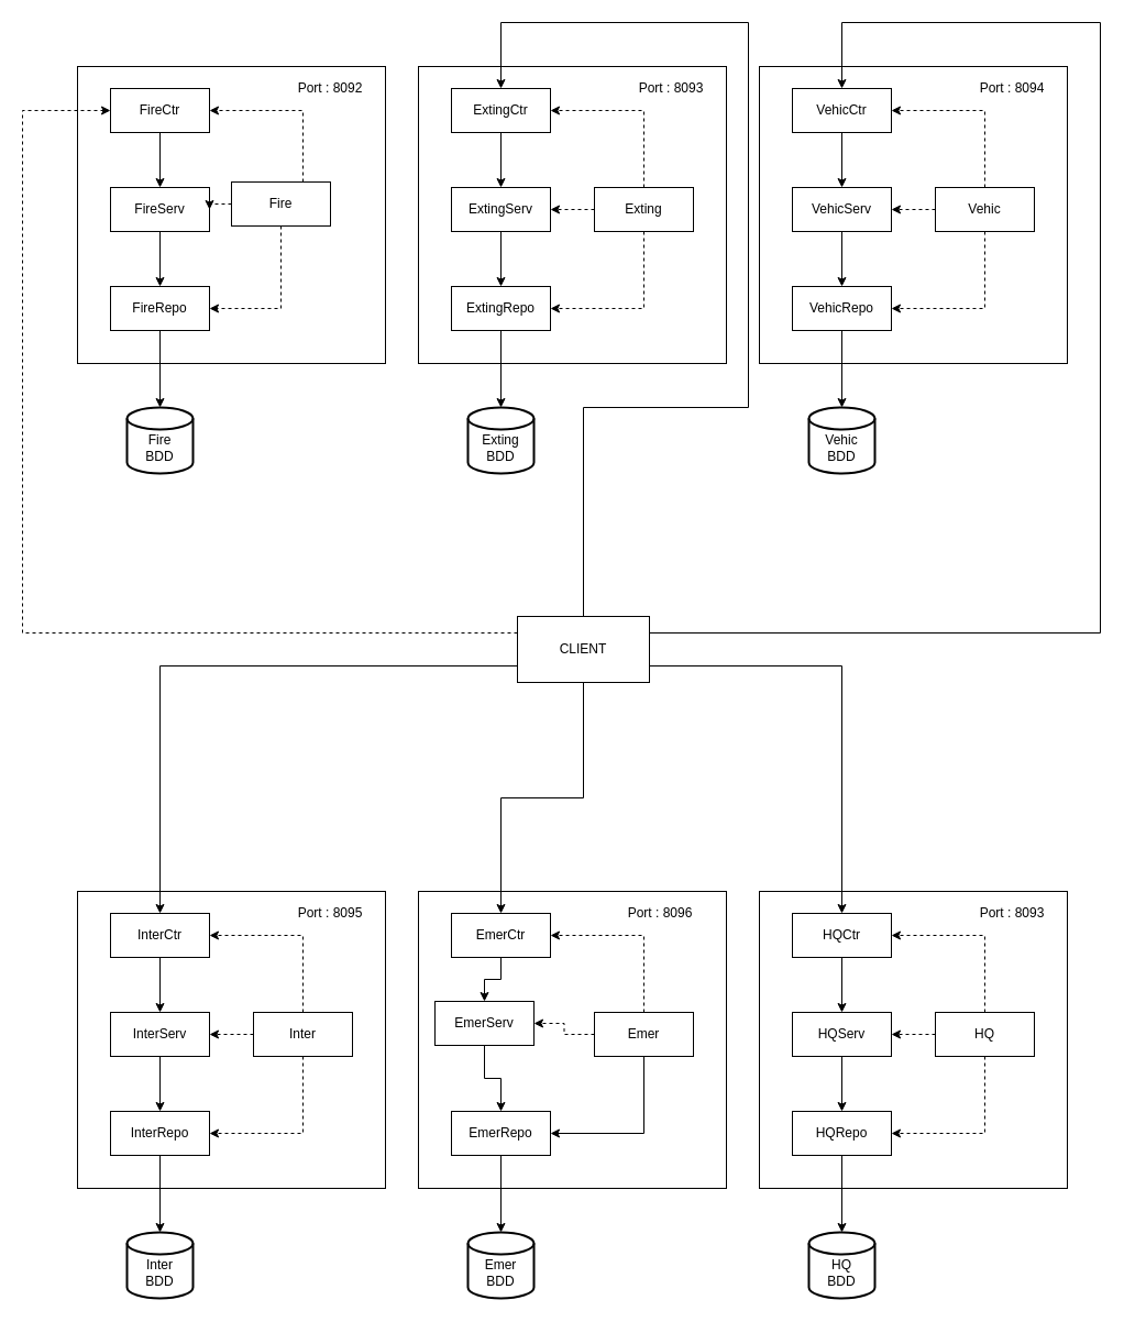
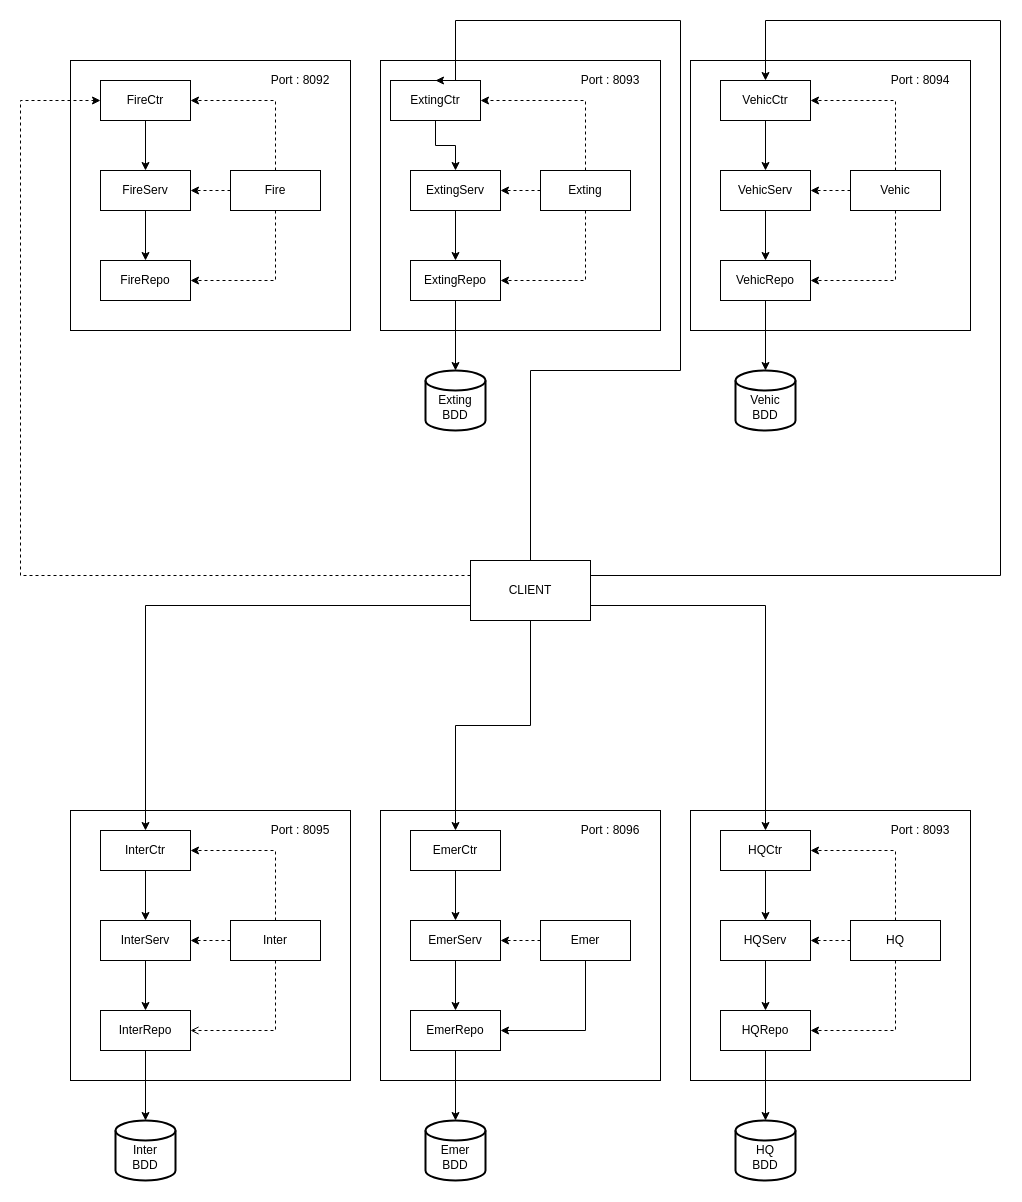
- <mxCell id="17" value="ExtingCtr" style="rounded=0;whiteSpace=wrap;html=1;" vertex="1" parent="1"><mxGeometry x="410" y="80" width="90" height="40" as="geometry" /></mxCell>
+ <mxCell id="17" value="ExtingCtr" style="rounded=0;whiteSpace=wrap;html=1;" vertex="1" parent="1"><mxGeometry x="390" y="80" width="90" height="40" as="geometry" /></mxCell>
- <mxCell id="12" value="Fire" style="rounded=0;whiteSpace=wrap;html=1;" vertex="1" parent="1"><mxGeometry x="210" y="165" width="90" height="40" as="geometry" /></mxCell>
+ <mxCell id="12" value="Fire" style="rounded=0;whiteSpace=wrap;html=1;" vertex="1" parent="1"><mxGeometry x="230" y="170" width="90" height="40" as="geometry" /></mxCell>
- <mxCell id="7" style="edgeStyle=orthogonalEdgeStyle;rounded=0;orthogonalLoop=1;jettySize=auto;html=1;exitX=0.5;exitY=1;exitDx=0;exitDy=0;entryX=0.5;entryY=0;entryDx=0;entryDy=0;entryPerimeter=0;" edge="1" parent="1" source="8" target="14"><mxGeometry relative="1" as="geometry" /></mxCell>
- <mxCell id="14" value="&lt;div&gt;&lt;br&gt;&lt;/div&gt;&lt;div&gt;Fire&lt;br&gt;&lt;/div&gt;&lt;div&gt;BDD&lt;/div&gt;" style="strokeWidth=2;html=1;shape=mxgraph.flowchart.database;whiteSpace=wrap;" vertex="1" parent="1"><mxGeometry x="115" y="370" width="60" height="60" as="geometry" /></mxCell>
- <mxCell id="65" value="Port : 8096" style="text;html=1;strokeColor=none;fillColor=none;align=center;verticalAlign=middle;whiteSpace=wrap;rounded=0;" vertex="1" parent="1"><mxGeometry x="560" y="820" width="80" height="20" as="geometry" /></mxCell>
+ <mxCell id="65" value="Port : 8096" style="text;html=1;strokeColor=none;fillColor=none;align=center;verticalAlign=middle;whiteSpace=wrap;rounded=0;" vertex="1" parent="1"><mxGeometry x="570" y="820" width="80" height="20" as="geometry" /></mxCell>
- <mxCell id="63" style="edgeStyle=orthogonalEdgeStyle;rounded=0;orthogonalLoop=1;jettySize=auto;html=1;entryX=1;entryY=0.5;entryDx=0;entryDy=0;dashed=1;" edge="1" parent="1" source="64" target="56"><mxGeometry relative="1" as="geometry"><Array as="points"><mxPoint x="585" y="850" /></Array></mxGeometry></mxCell>
- <mxCell id="58" value="EmerServ" style="rounded=0;whiteSpace=wrap;html=1;" vertex="1" parent="1"><mxGeometry x="395" y="910" width="90" height="40" as="geometry" /></mxCell>
+ <mxCell id="58" value="EmerServ" style="rounded=0;whiteSpace=wrap;html=1;" vertex="1" parent="1"><mxGeometry x="410" y="920" width="90" height="40" as="geometry" /></mxCell>
- <mxCell id="49" style="edgeStyle=orthogonalEdgeStyle;rounded=0;orthogonalLoop=1;jettySize=auto;html=1;exitX=0.5;exitY=1;exitDx=0;exitDy=0;entryX=1;entryY=0.5;entryDx=0;entryDy=0;dashed=1;" edge="1" parent="1" source="51" target="47"><mxGeometry relative="1" as="geometry" /></mxCell>
+ <mxCell id="49" style="edgeStyle=orthogonalEdgeStyle;rounded=0;orthogonalLoop=1;jettySize=auto;html=1;exitX=0.5;exitY=1;exitDx=0;exitDy=0;entryX=1;entryY=0.5;entryDx=0;entryDy=0;dashed=1;endArrow=open;" edge="1" parent="1" source="51" target="47"><mxGeometry relative="1" as="geometry" /></mxCell>
